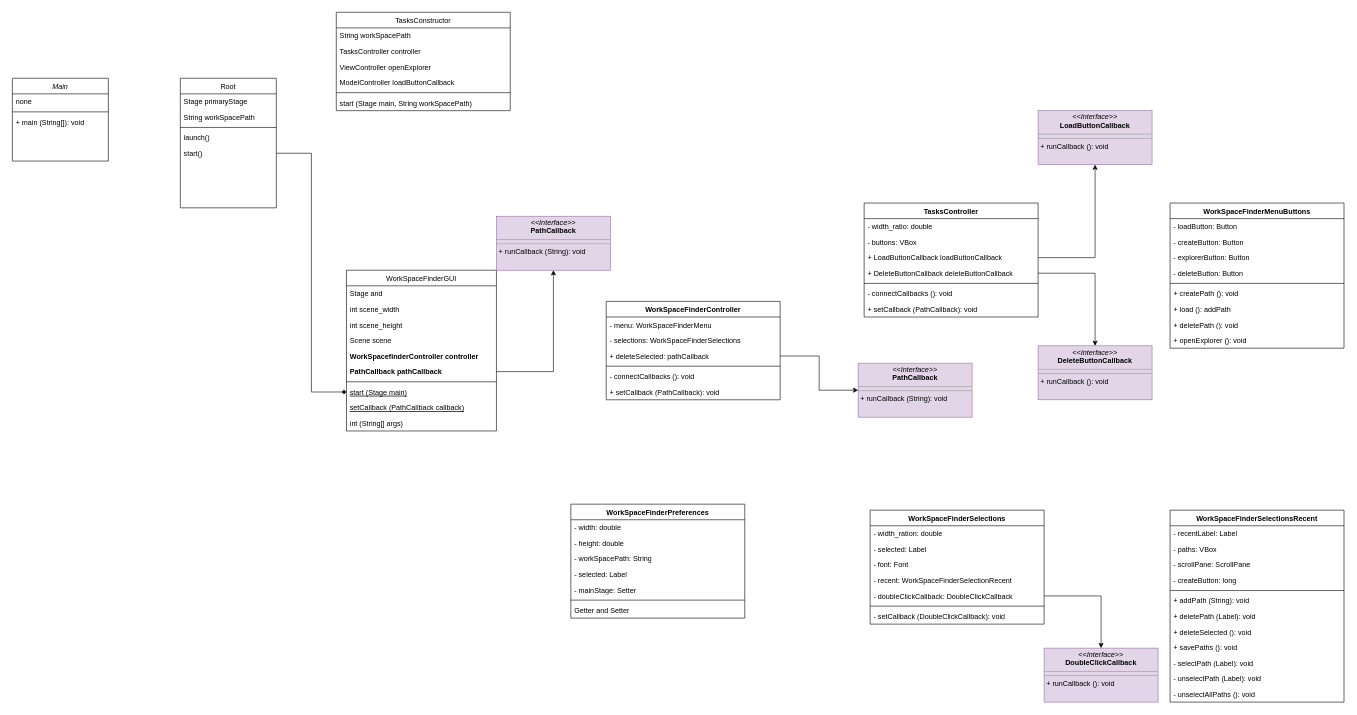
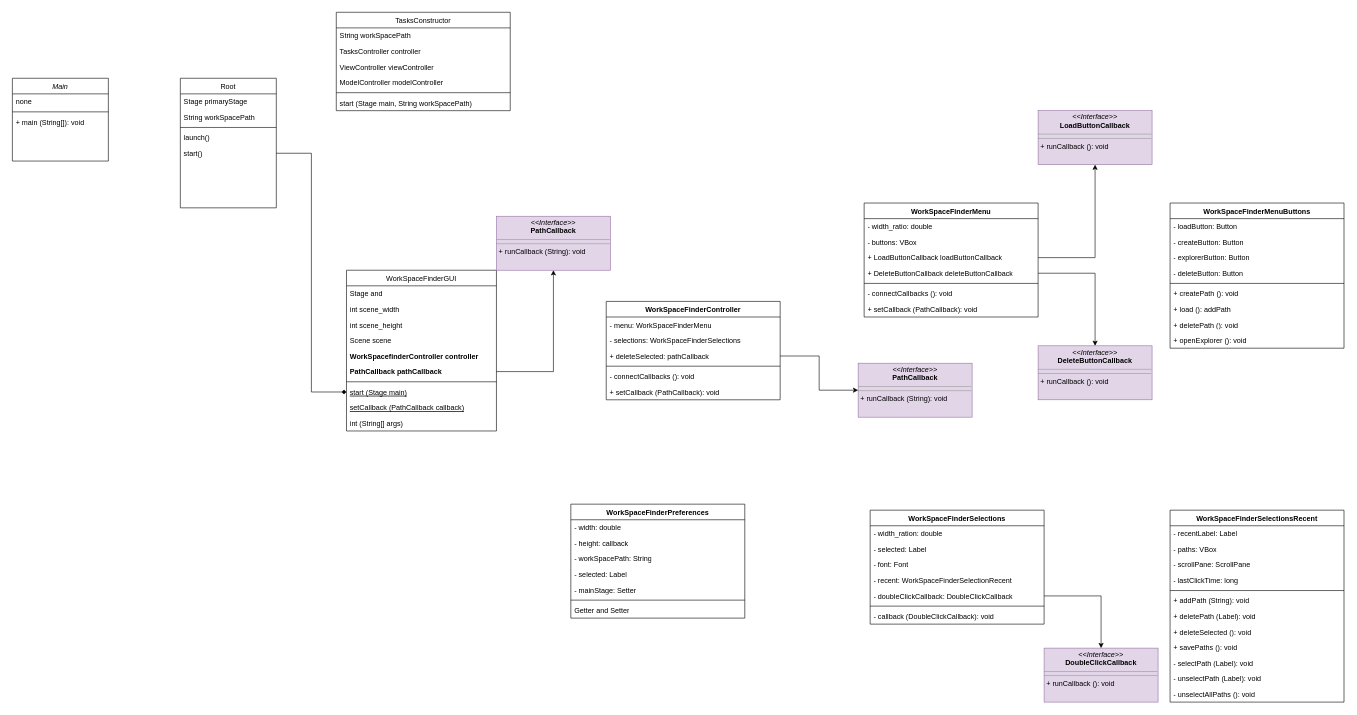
- <mxCell id="9" value="ViewController openExplorer" style="text;align=left;verticalAlign=top;spacingLeft=4;spacingRight=4;overflow=hidden;rotatable=0;points=[[0,0.5],[1,0.5]];portConstraint=eastwest;" vertex="1" parent="6"><mxGeometry y="78" width="290" height="26" as="geometry" /></mxCell>
+ <mxCell id="9" value="ViewController viewController" style="text;align=left;verticalAlign=top;spacingLeft=4;spacingRight=4;overflow=hidden;rotatable=0;points=[[0,0.5],[1,0.5]];portConstraint=eastwest;" vertex="1" parent="6"><mxGeometry y="78" width="290" height="26" as="geometry" /></mxCell>
- <mxCell id="10" value="ModelController loadButtonCallback" style="text;align=left;verticalAlign=top;spacingLeft=4;spacingRight=4;overflow=hidden;rotatable=0;points=[[0,0.5],[1,0.5]];portConstraint=eastwest;" vertex="1" parent="6"><mxGeometry y="104" width="290" height="26" as="geometry" /></mxCell>
+ <mxCell id="10" value="ModelController modelController" style="text;align=left;verticalAlign=top;spacingLeft=4;spacingRight=4;overflow=hidden;rotatable=0;points=[[0,0.5],[1,0.5]];portConstraint=eastwest;" vertex="1" parent="6"><mxGeometry y="104" width="290" height="26" as="geometry" /></mxCell>
- <mxCell id="39" value="TasksController" style="swimlane;fontStyle=1;align=center;verticalAlign=top;childLayout=stackLayout;horizontal=1;startSize=26;horizontalStack=0;resizeParent=1;resizeParentMax=0;resizeLast=0;collapsible=1;marginBottom=0;whiteSpace=wrap;html=1;" vertex="1" parent="1"><mxGeometry x="1440" y="338" width="290" height="190" as="geometry" /></mxCell>
+ <mxCell id="39" value="WorkSpaceFinderMenu" style="swimlane;fontStyle=1;align=center;verticalAlign=top;childLayout=stackLayout;horizontal=1;startSize=26;horizontalStack=0;resizeParent=1;resizeParentMax=0;resizeLast=0;collapsible=1;marginBottom=0;whiteSpace=wrap;html=1;" vertex="1" parent="1"><mxGeometry x="1440" y="338" width="290" height="190" as="geometry" /></mxCell>
- <mxCell id="87" value="- height: double" style="text;strokeColor=none;fillColor=none;align=left;verticalAlign=top;spacingLeft=4;spacingRight=4;overflow=hidden;rotatable=0;points=[[0,0.5],[1,0.5]];portConstraint=eastwest;whiteSpace=wrap;html=1;" vertex="1" parent="85"><mxGeometry y="52" width="290" height="26" as="geometry" /></mxCell>
+ <mxCell id="87" value="- height: callback" style="text;strokeColor=none;fillColor=none;align=left;verticalAlign=top;spacingLeft=4;spacingRight=4;overflow=hidden;rotatable=0;points=[[0,0.5],[1,0.5]];portConstraint=eastwest;whiteSpace=wrap;html=1;" vertex="1" parent="85"><mxGeometry y="52" width="290" height="26" as="geometry" /></mxCell>
- <mxCell id="74" value="- createButton: long" style="text;strokeColor=none;fillColor=none;align=left;verticalAlign=top;spacingLeft=4;spacingRight=4;overflow=hidden;rotatable=0;points=[[0,0.5],[1,0.5]];portConstraint=eastwest;whiteSpace=wrap;html=1;" vertex="1" parent="70"><mxGeometry y="104" width="290" height="26" as="geometry" /></mxCell>
+ <mxCell id="74" value="- lastClickTime: long" style="text;strokeColor=none;fillColor=none;align=left;verticalAlign=top;spacingLeft=4;spacingRight=4;overflow=hidden;rotatable=0;points=[[0,0.5],[1,0.5]];portConstraint=eastwest;whiteSpace=wrap;html=1;" vertex="1" parent="70"><mxGeometry y="104" width="290" height="26" as="geometry" /></mxCell>
- <mxCell id="54" value="- setCallback (DoubleClickCallback): void" style="text;strokeColor=none;fillColor=none;align=left;verticalAlign=top;spacingLeft=4;spacingRight=4;overflow=hidden;rotatable=0;points=[[0,0.5],[1,0.5]];portConstraint=eastwest;whiteSpace=wrap;html=1;" vertex="1" parent="47"><mxGeometry y="164" width="290" height="26" as="geometry" /></mxCell>
+ <mxCell id="54" value="- callback (DoubleClickCallback): void" style="text;strokeColor=none;fillColor=none;align=left;verticalAlign=top;spacingLeft=4;spacingRight=4;overflow=hidden;rotatable=0;points=[[0,0.5],[1,0.5]];portConstraint=eastwest;whiteSpace=wrap;html=1;" vertex="1" parent="47"><mxGeometry y="164" width="290" height="26" as="geometry" /></mxCell>
